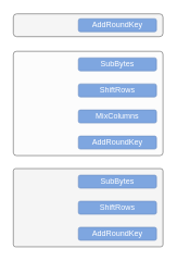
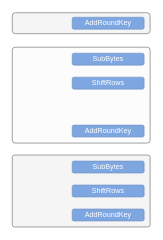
- <mxCell id="8" value="MixColumns" style="rounded=1;whiteSpace=wrap;html=1;fillColor=#7EA6E0;strokeColor=#6c8ebf;fontColor=#FFFFFF;" parent="1" vertex="1"><mxGeometry x="120" y="168" width="120" height="20" as="geometry" /></mxCell>
